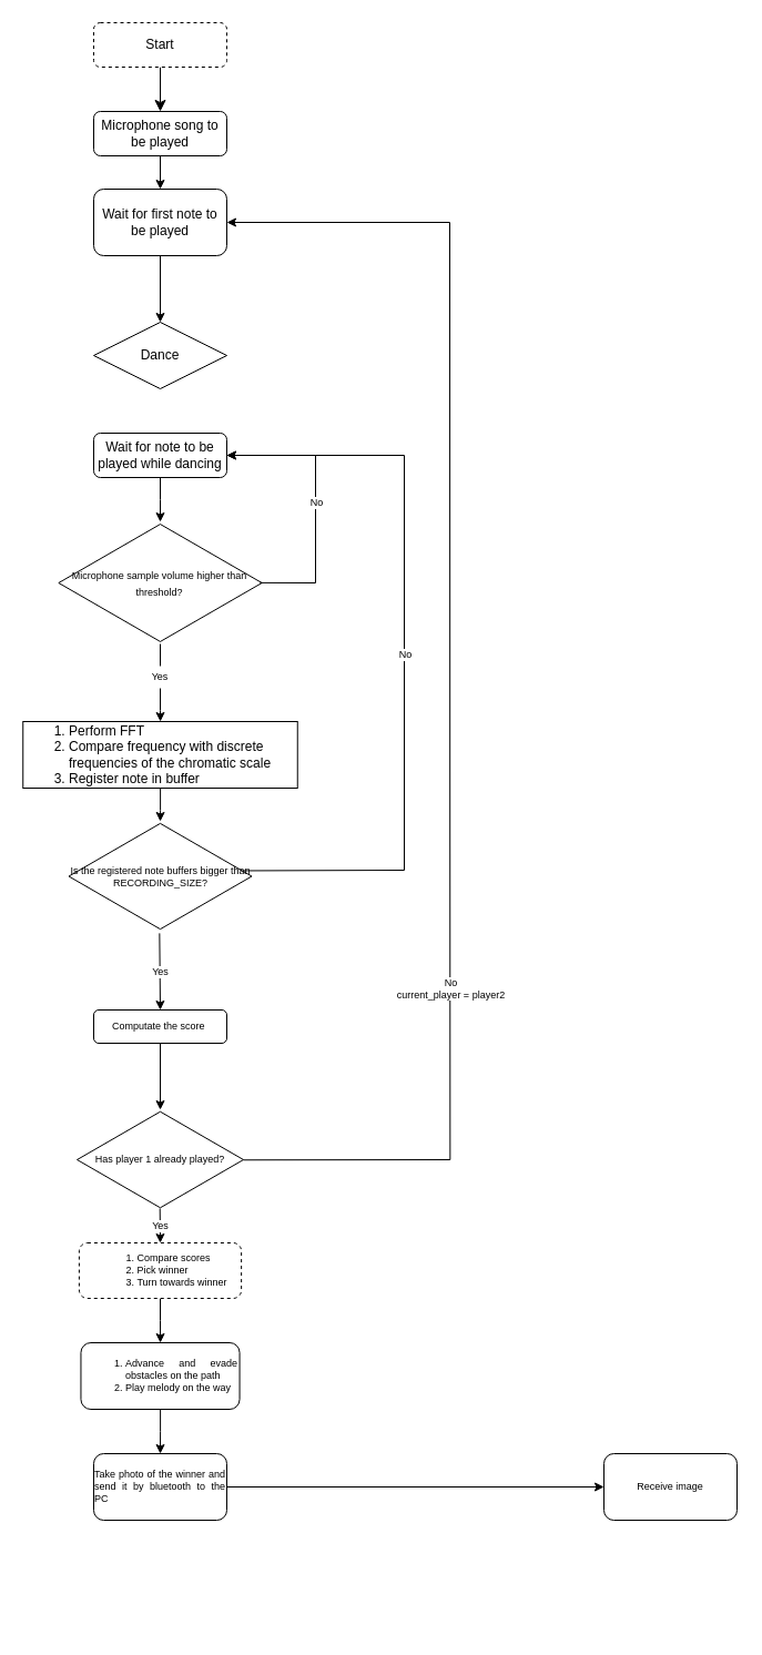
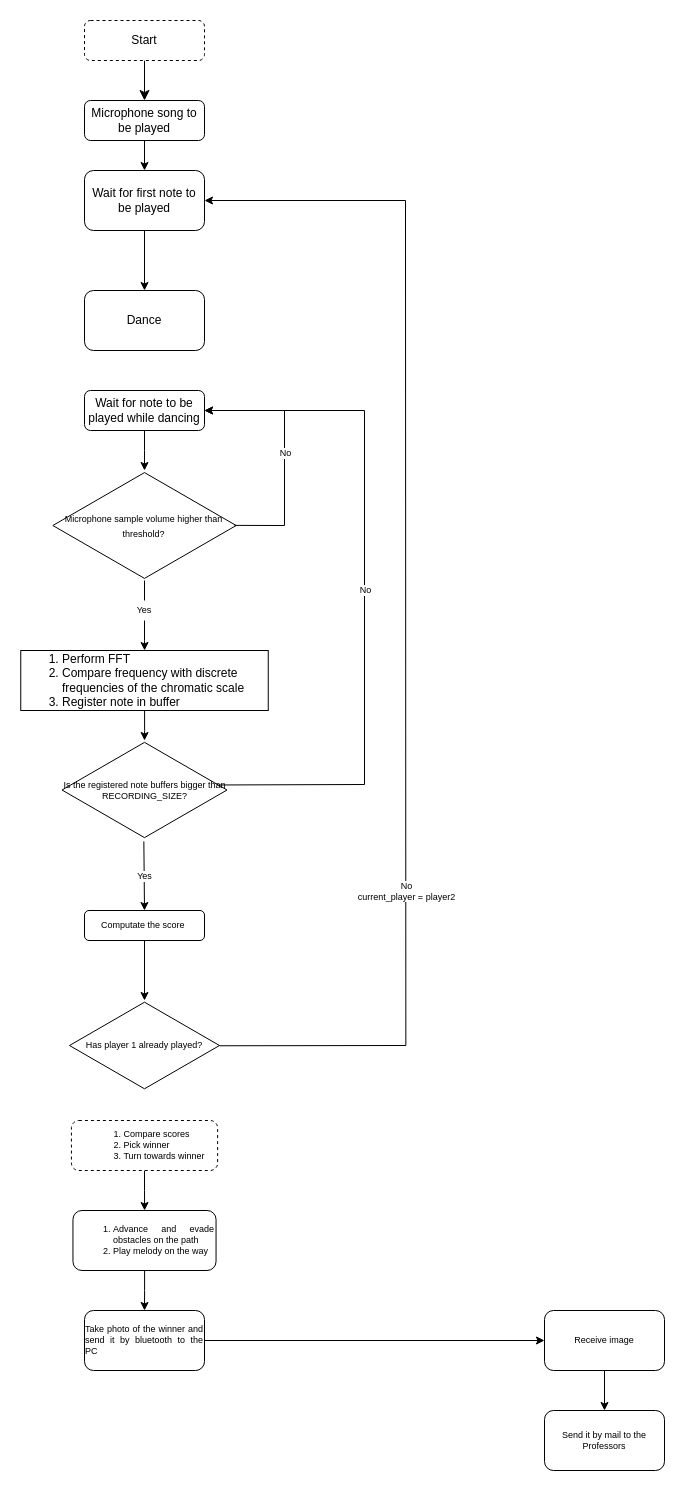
- <mxCell id="21" value="Dance" style="rhombus;whiteSpace=wrap;html=1;glass=0;strokeWidth=1;shadow=0;" vertex="1" parent="1"><mxGeometry x="84" y="290" width="120" height="60" as="geometry" /></mxCell>
+ <mxCell id="21" value="Dance" style="whiteSpace=wrap;html=1;rounded=1;glass=0;strokeWidth=1;shadow=0;" vertex="1" parent="1"><mxGeometry x="84" y="290" width="120" height="60" as="geometry" /></mxCell>
- <mxCell id="31" value="" style="endArrow=classic;html=1;rounded=0;fontSize=9;entryX=0.5;entryY=0;entryDx=0;entryDy=0;exitX=0.498;exitY=0.989;exitDx=0;exitDy=0;exitPerimeter=0;" edge="1" parent="1" source="24" target="30"><mxGeometry relative="1" as="geometry"><mxPoint x="144" y="1110" as="sourcePoint" /><mxPoint x="224" y="1090" as="targetPoint" /></mxGeometry></mxCell>
- <mxCell id="32" value="Yes" style="edgeLabel;resizable=0;html=1;align=center;verticalAlign=middle;fontSize=9;" connectable="0" vertex="1" parent="31"><mxGeometry relative="1" as="geometry" /></mxCell>
+ <mxCell id="37" value="" style="edgeStyle=orthogonalEdgeStyle;rounded=0;orthogonalLoop=1;jettySize=auto;html=1;fontSize=9;endArrow=classic;endFill=1;" edge="1" parent="1" source="38" target="39"><mxGeometry relative="1" as="geometry" /></mxCell>
+ <mxCell id="39" value="Send it by mail to the Professors" style="whiteSpace=wrap;html=1;fontSize=9;rounded=1;" vertex="1" parent="1"><mxGeometry x="544.005" y="1410" width="120" height="60" as="geometry" /></mxCell>
